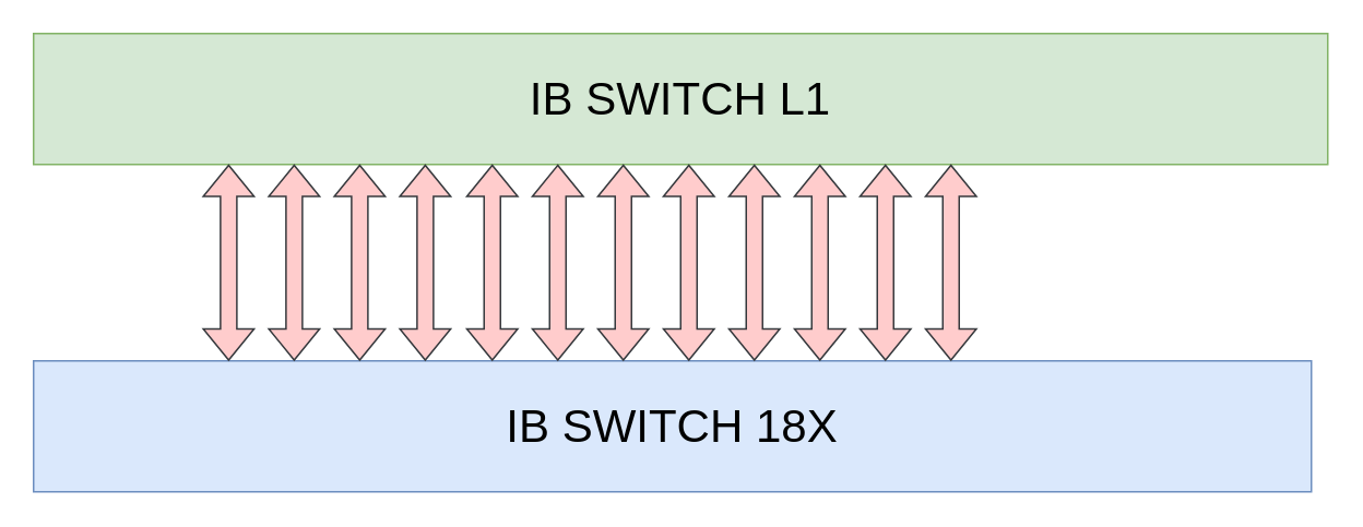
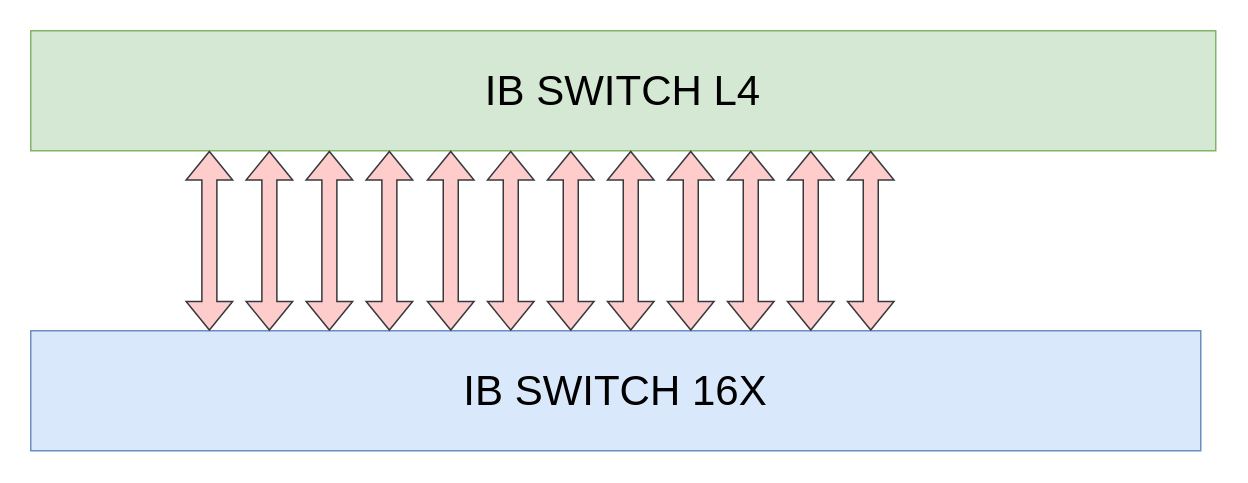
- <mxCell id="2" value="&lt;font style=&quot;font-size: 28px;&quot;&gt;IB SWITCH L1&lt;br&gt;&lt;/font&gt;" style="rounded=0;whiteSpace=wrap;html=1;fillColor=#d5e8d4;strokeColor=#82b366;" vertex="1" parent="1"><mxGeometry y="20" width="790" height="80" as="geometry" x="20" /></mxCell>
+ <mxCell id="2" value="&lt;font style=&quot;font-size: 28px;&quot;&gt;IB SWITCH L4&lt;br&gt;&lt;/font&gt;" style="rounded=0;whiteSpace=wrap;html=1;fillColor=#d5e8d4;strokeColor=#82b366;" vertex="1" parent="1"><mxGeometry y="20" width="790" height="80" as="geometry" x="20" /></mxCell>
- <mxCell id="3" value="&lt;font style=&quot;font-size: 28px;&quot;&gt;IB SWITCH 18X&lt;br&gt;&lt;/font&gt;" style="rounded=0;whiteSpace=wrap;html=1;fillColor=#dae8fc;strokeColor=#6c8ebf;" vertex="1" parent="1"><mxGeometry y="220" width="780" height="80" as="geometry" x="20" /></mxCell>
+ <mxCell id="3" value="&lt;font style=&quot;font-size: 28px;&quot;&gt;IB SWITCH 16X&lt;br&gt;&lt;/font&gt;" style="rounded=0;whiteSpace=wrap;html=1;fillColor=#dae8fc;strokeColor=#6c8ebf;" vertex="1" parent="1"><mxGeometry y="220" width="780" height="80" as="geometry" x="20" /></mxCell>
